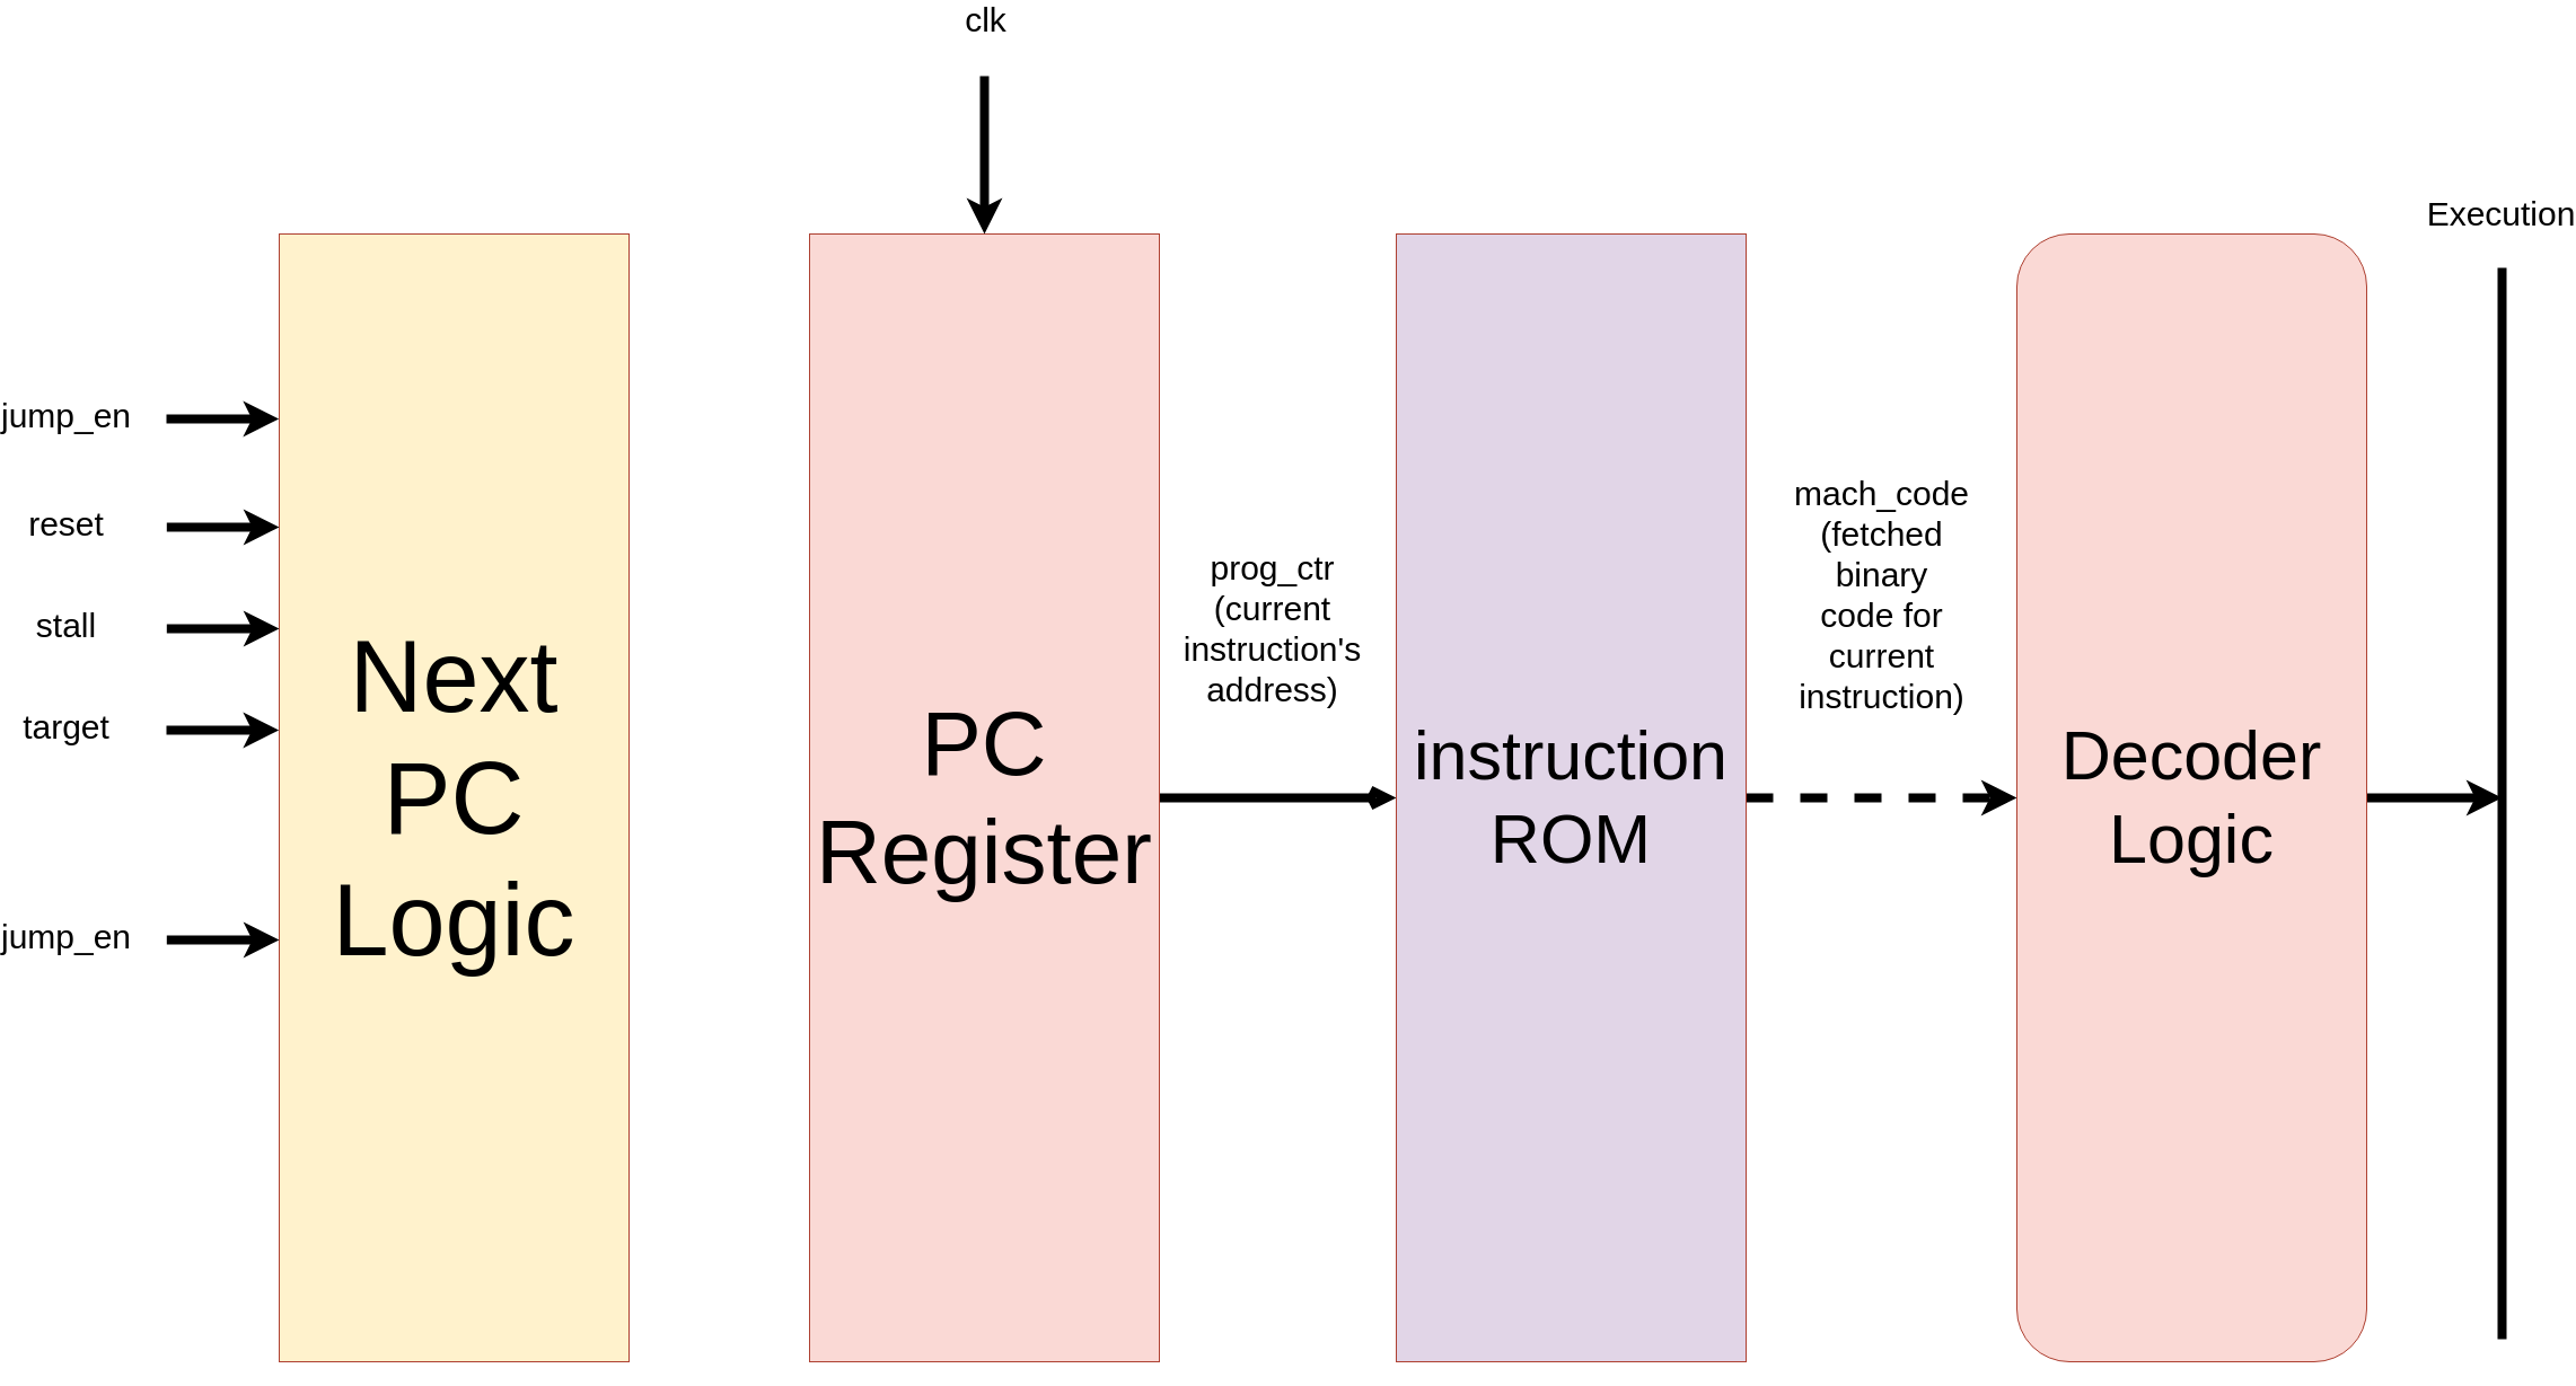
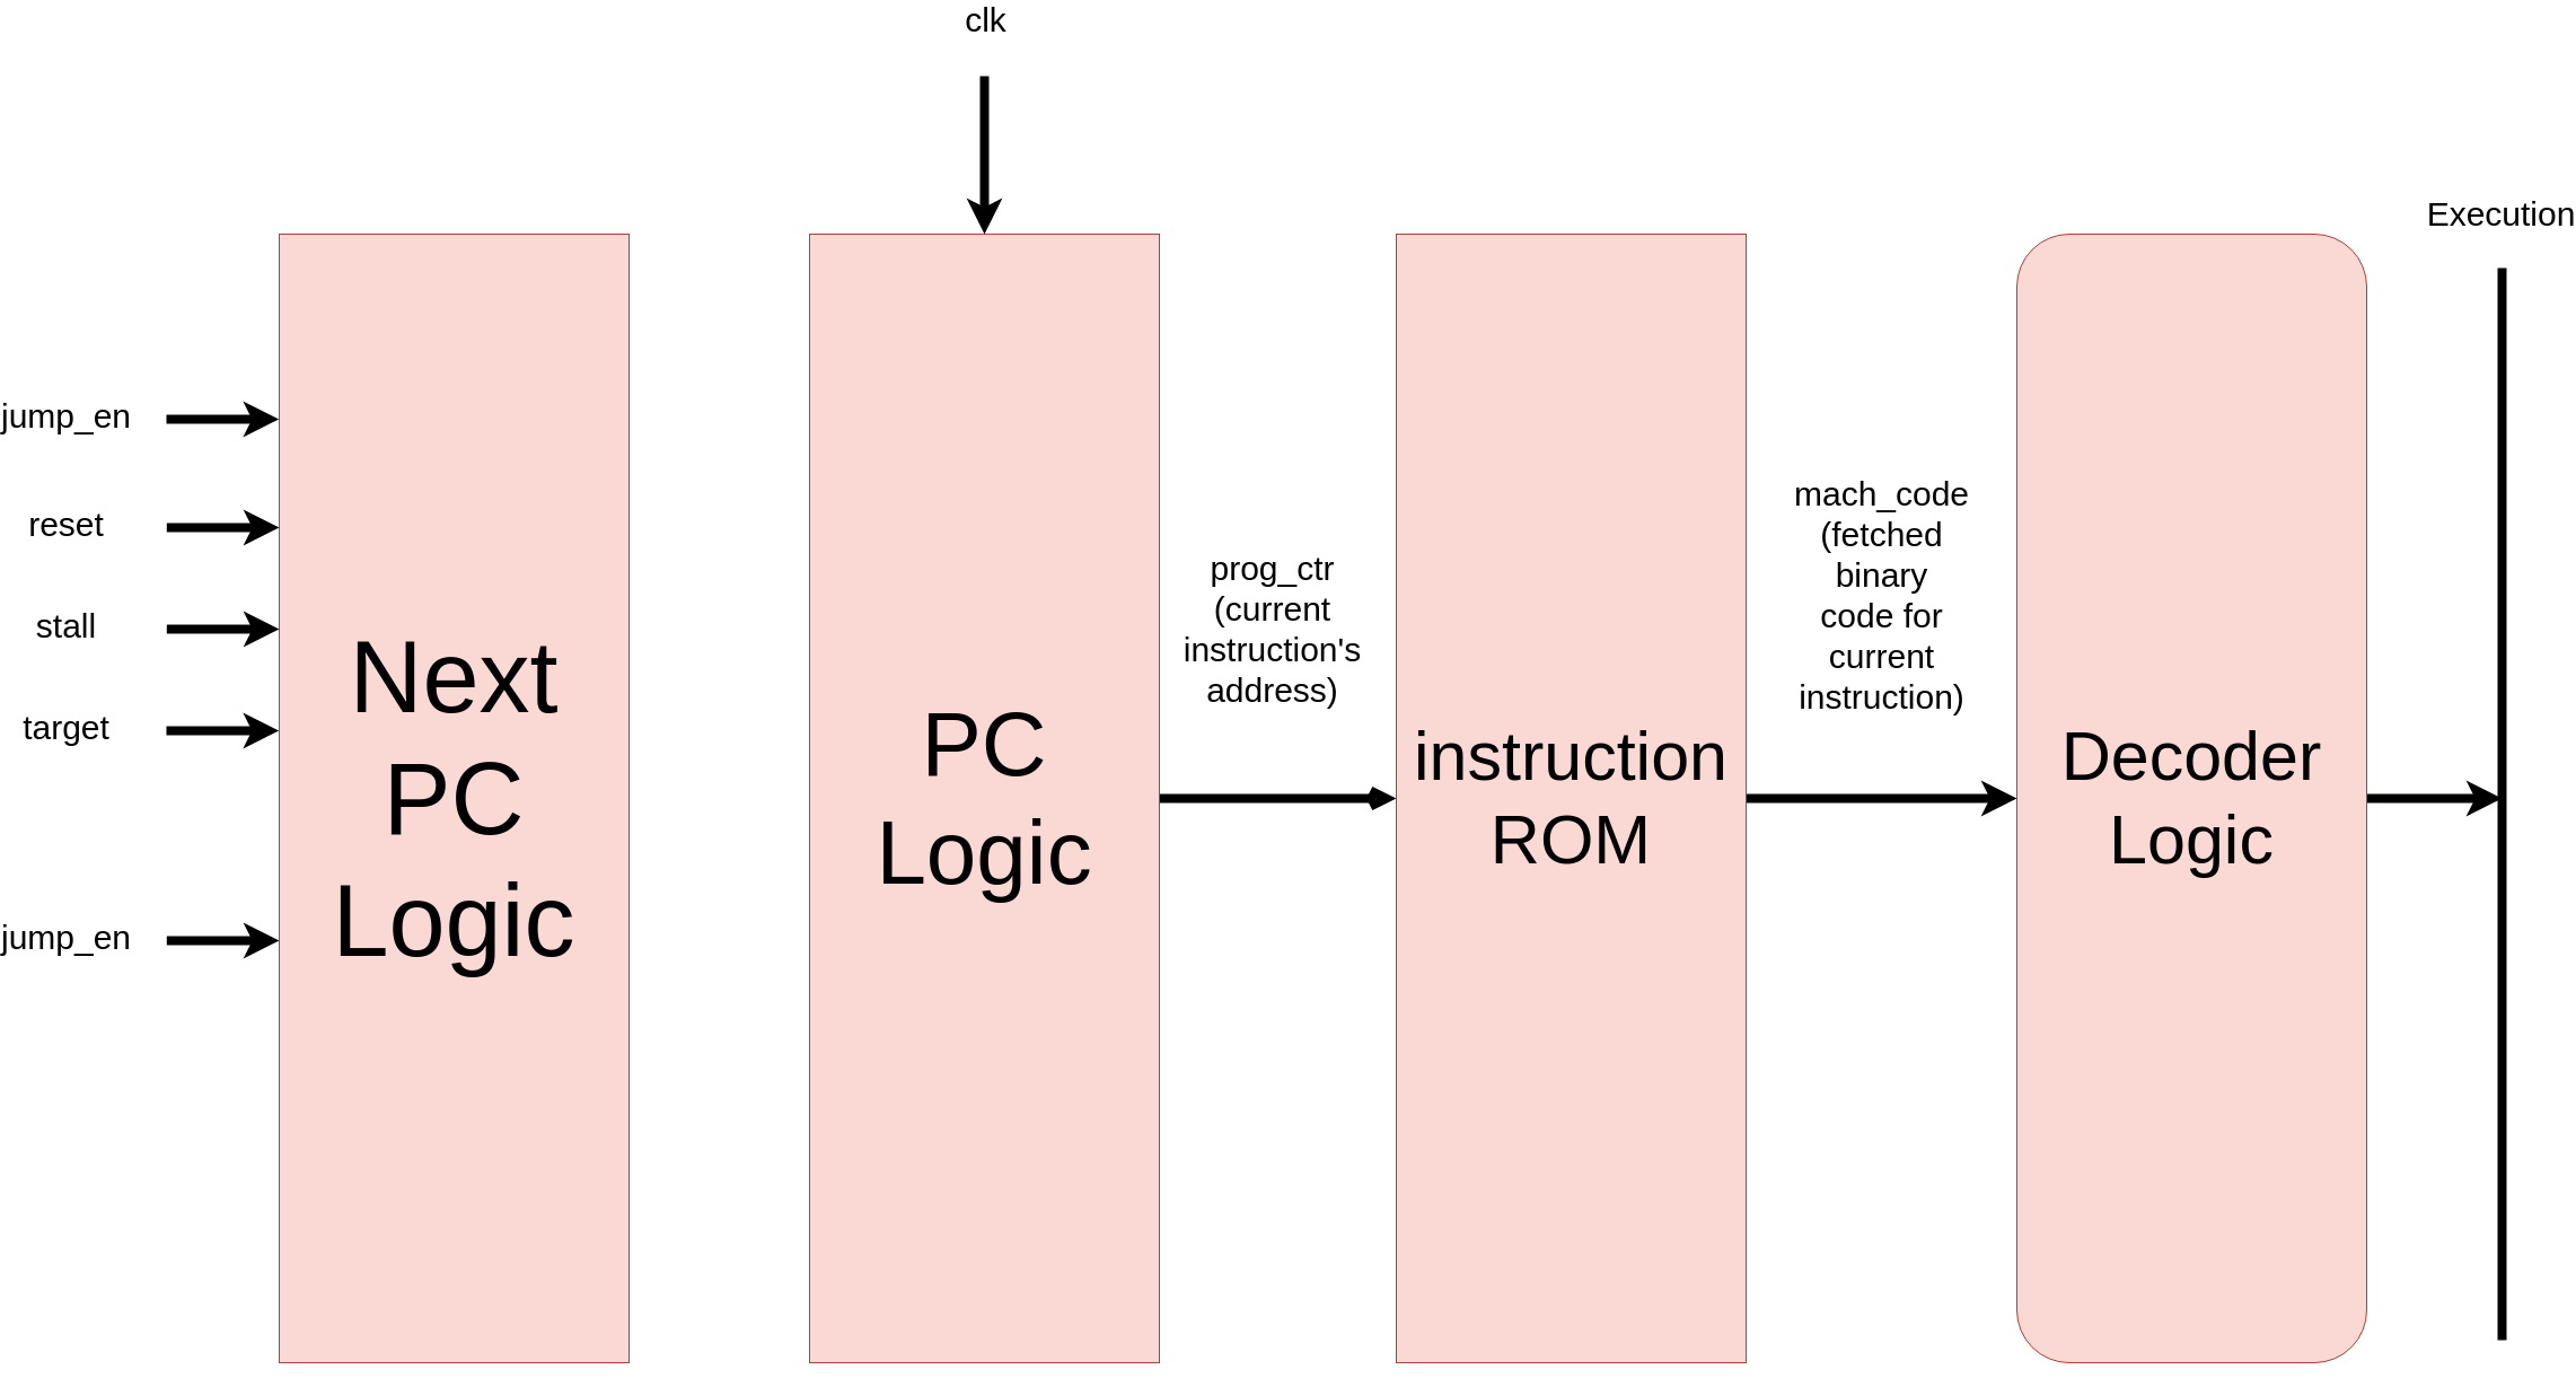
- <mxCell id="2" value="&lt;font color=&quot;#000000&quot; style=&quot;font-size: 90px;&quot;&gt;Next PC Logic&lt;/font&gt;" style="whiteSpace=wrap;html=1;fillColor=#fff2cc;strokeColor=#ae4132;" parent="1" vertex="1"><mxGeometry x="120" y="160" width="310" height="1000" as="geometry" /></mxCell>
+ <mxCell id="2" value="&lt;font color=&quot;#000000&quot; style=&quot;font-size: 90px;&quot;&gt;Next PC Logic&lt;/font&gt;" style="whiteSpace=wrap;html=1;fillColor=#fad9d5;strokeColor=#ae4132;" parent="1" vertex="1"><mxGeometry x="120" y="160" width="310" height="1000" as="geometry" /></mxCell>
- <mxCell id="4" value="&lt;font color=&quot;#000000&quot; style=&quot;font-size: 80px;&quot;&gt;PC Register&lt;/font&gt;" style="whiteSpace=wrap;html=1;fillColor=#fad9d5;strokeColor=#ae4132;" parent="1" vertex="1"><mxGeometry x="590" y="160" width="310" height="1000" as="geometry" /></mxCell>
+ <mxCell id="4" value="&lt;font color=&quot;#000000&quot; style=&quot;font-size: 80px;&quot;&gt;PC Logic&lt;/font&gt;" style="whiteSpace=wrap;html=1;fillColor=#fad9d5;strokeColor=#ae4132;" parent="1" vertex="1"><mxGeometry x="590" y="160" width="310" height="1000" as="geometry" /></mxCell>
- <mxCell id="6" value="&lt;font style=&quot;font-size: 61px;&quot; color=&quot;#000000&quot;&gt;instruction ROM&lt;/font&gt;" style="whiteSpace=wrap;html=1;fillColor=#e1d5e7;strokeColor=#ae4132;" parent="1" vertex="1"><mxGeometry x="1110" y="160" width="310" height="1000" as="geometry" /></mxCell>
+ <mxCell id="6" value="&lt;font style=&quot;font-size: 61px;&quot; color=&quot;#000000&quot;&gt;instruction ROM&lt;/font&gt;" style="whiteSpace=wrap;html=1;fillColor=#fad9d5;strokeColor=#ae4132;" parent="1" vertex="1"><mxGeometry x="1110" y="160" width="310" height="1000" as="geometry" /></mxCell>
- <mxCell id="5" value="mach_code&lt;br&gt;(fetched&lt;br&gt;binary&lt;br&gt;code for&lt;br&gt;current&lt;br&gt;instruction)" style="edgeStyle=none;html=1;exitX=1;exitY=0.5;exitDx=0;exitDy=0;entryX=0;entryY=0.5;entryDx=0;entryDy=0;labelBackgroundColor=#FFFFFF;strokeColor=#000000;strokeWidth=8;fontSize=30;fontColor=#000000;dashed=1;" edge="1" parent="1" source="6" target="8"><mxGeometry y="180" relative="1" as="geometry"><mxPoint as="offset" /></mxGeometry></mxCell>
+ <mxCell id="5" value="mach_code&lt;br&gt;(fetched&lt;br&gt;binary&lt;br&gt;code for&lt;br&gt;current&lt;br&gt;instruction)" style="edgeStyle=none;html=1;exitX=1;exitY=0.5;exitDx=0;exitDy=0;entryX=0;entryY=0.5;entryDx=0;entryDy=0;labelBackgroundColor=#FFFFFF;strokeColor=#000000;strokeWidth=8;fontSize=30;fontColor=#000000;" edge="1" parent="1" source="6" target="8"><mxGeometry y="180" relative="1" as="geometry"><mxPoint as="offset" /></mxGeometry></mxCell>
